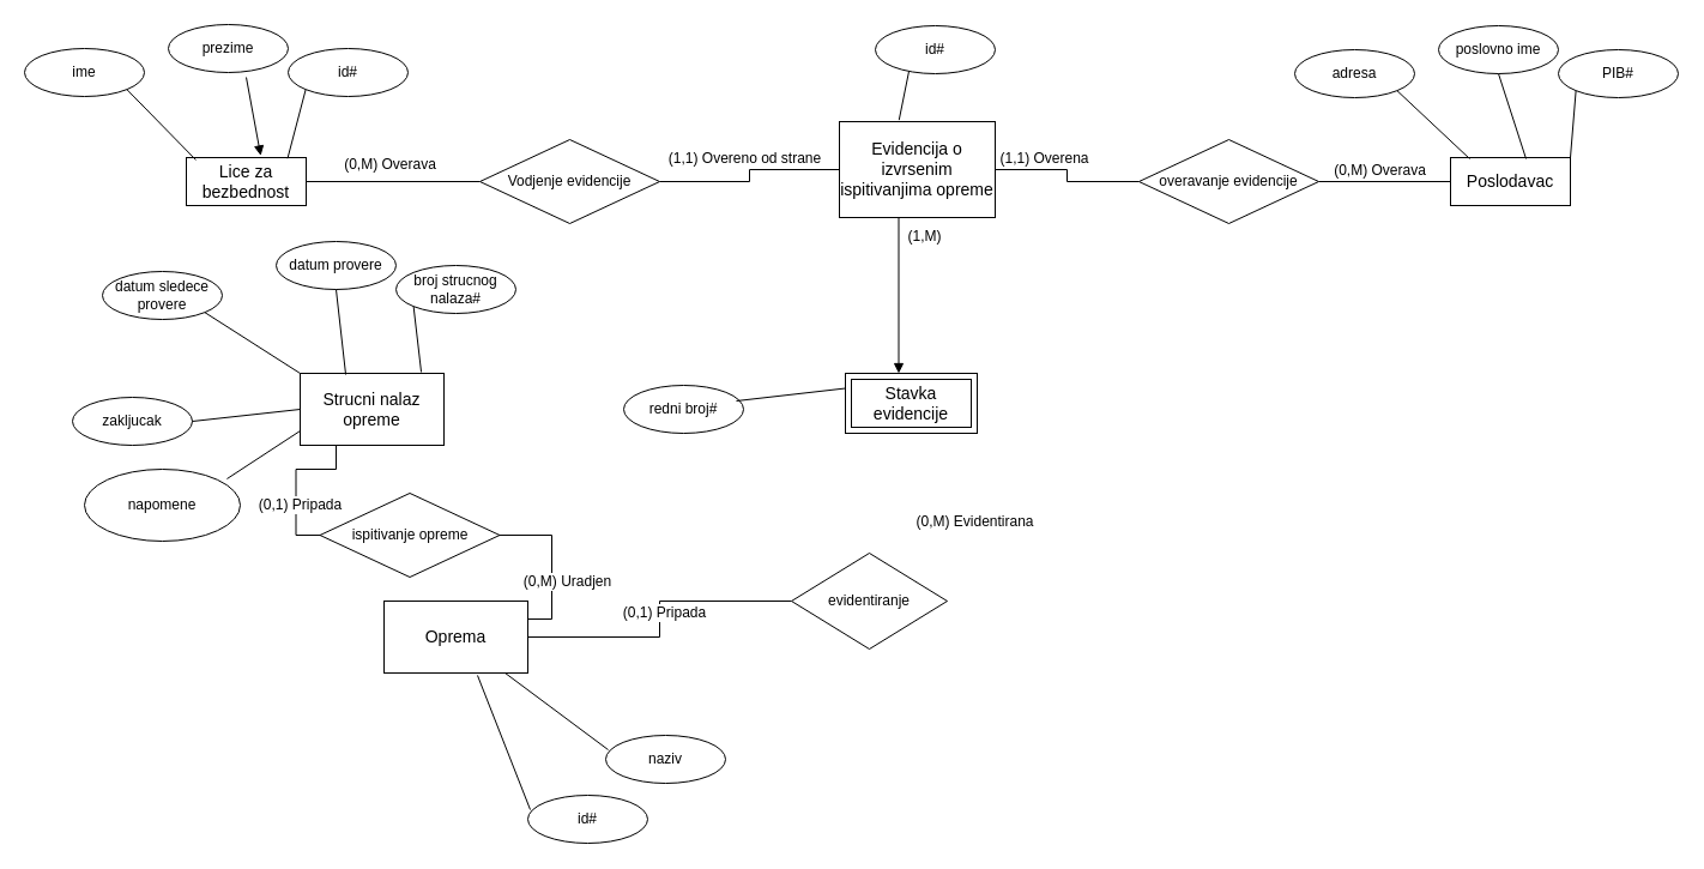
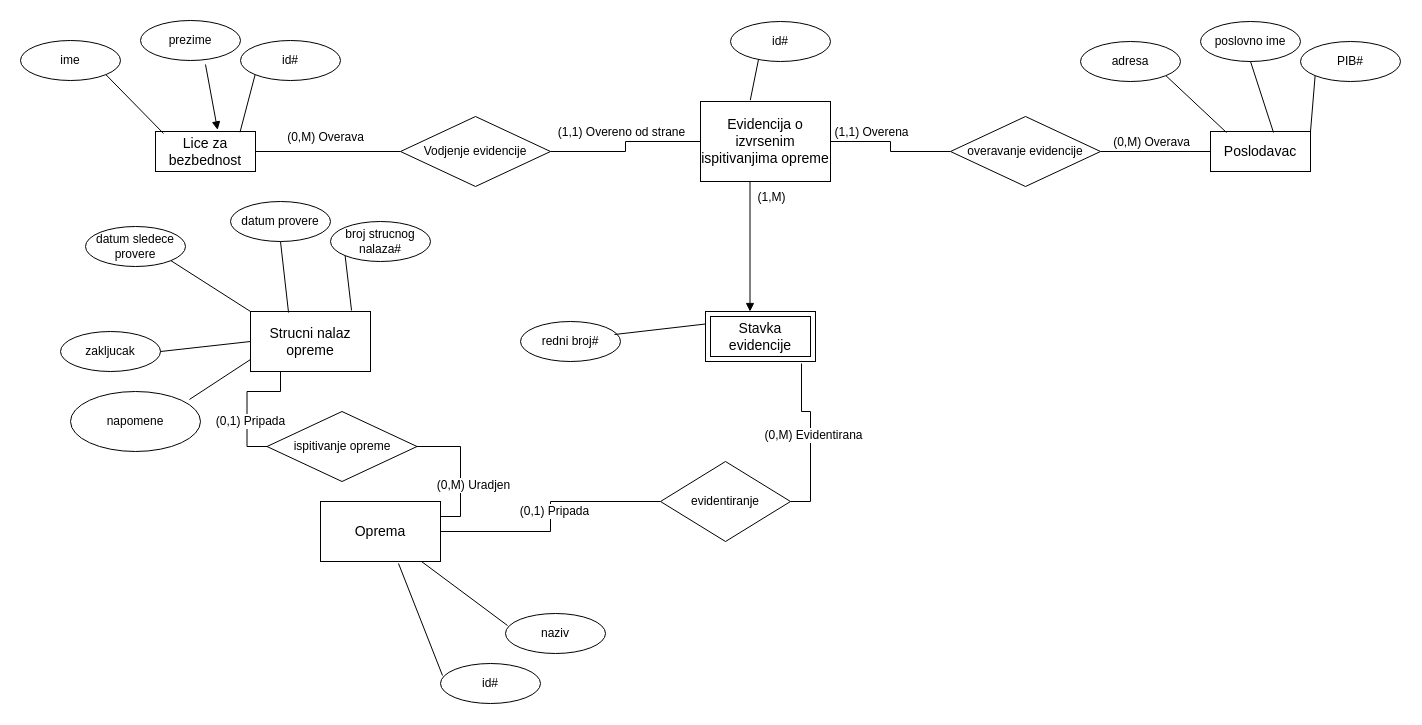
+ <mxCell id="57" style="edgeStyle=orthogonalEdgeStyle;rounded=0;orthogonalLoop=1;jettySize=auto;html=1;exitX=1;exitY=0.5;exitDx=0;exitDy=0;entryX=0.873;entryY=1.04;entryDx=0;entryDy=0;entryPerimeter=0;endArrow=none;endFill=0;" parent="1" source="56" target="5" edge="1"><mxGeometry relative="1" as="geometry" /></mxCell>
